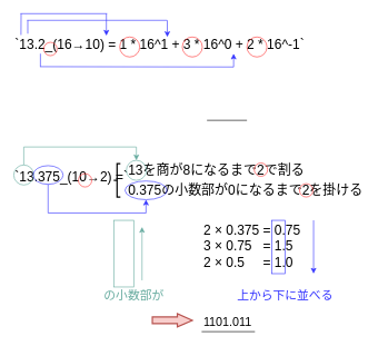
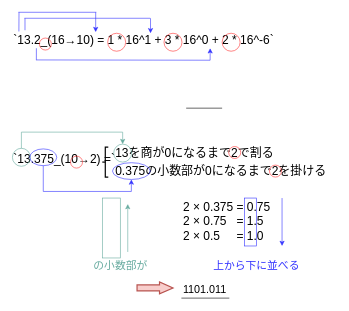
- <mxCell id="2" value="&lt;font style=&quot;font-size: 20px&quot;&gt;`13.2_(16→10) = 1 * 16^1 + 3 * 16^0 + 2 * 16^-1`&lt;/font&gt;" style="text;html=1;resizable=0;points=[];autosize=1;align=left;verticalAlign=top;spacingTop=-4;" vertex="1" parent="1"><mxGeometry x="20" y="52" width="450" height="20" as="geometry" /></mxCell>
+ <mxCell id="2" value="&lt;font style=&quot;font-size: 20px&quot;&gt;`13.2_(16→10) = 1 * 16^1 + 3 * 16^0 + 2 * 16^-6`&lt;/font&gt;" style="text;html=1;resizable=0;points=[];autosize=1;align=left;verticalAlign=top;spacingTop=-4;" vertex="1" parent="1"><mxGeometry x="20" y="52" width="450" height="20" as="geometry" /></mxCell>
- <mxCell id="5" value="&lt;span style=&quot;font-size: 20px&quot;&gt;13を商が8になるまで2で割る&lt;/span&gt;" style="text;html=1;resizable=0;points=[];autosize=1;align=left;verticalAlign=top;spacingTop=-4;" vertex="1" parent="1"><mxGeometry x="190" y="240" width="280" height="20" as="geometry" /></mxCell>
+ <mxCell id="5" value="&lt;span style=&quot;font-size: 20px&quot;&gt;13を商が0になるまで2で割る&lt;/span&gt;" style="text;html=1;resizable=0;points=[];autosize=1;align=left;verticalAlign=top;spacingTop=-4;" vertex="1" parent="1"><mxGeometry x="190" y="240" width="280" height="20" as="geometry" /></mxCell>
- <mxCell id="32" value="2 × 0.375 = 0.75&lt;br&gt;3 × 0.75&amp;nbsp; &amp;nbsp;= 1.5&lt;br&gt;2 × 0.5&amp;nbsp; &amp;nbsp; &amp;nbsp;= 1.0" style="text;html=1;resizable=0;points=[];autosize=1;align=left;verticalAlign=top;spacingTop=-4;fontSize=20;" vertex="1" parent="1"><mxGeometry x="303" y="330" width="160" height="70" as="geometry" /></mxCell>
+ <mxCell id="32" value="2 × 0.375 = 0.75&lt;br&gt;2 × 0.75&amp;nbsp; &amp;nbsp;= 1.5&lt;br&gt;2 × 0.5&amp;nbsp; &amp;nbsp; &amp;nbsp;= 1.0" style="text;html=1;resizable=0;points=[];autosize=1;align=left;verticalAlign=top;spacingTop=-4;fontSize=20;" vertex="1" parent="1"><mxGeometry x="303" y="330" width="160" height="70" as="geometry" /></mxCell>
